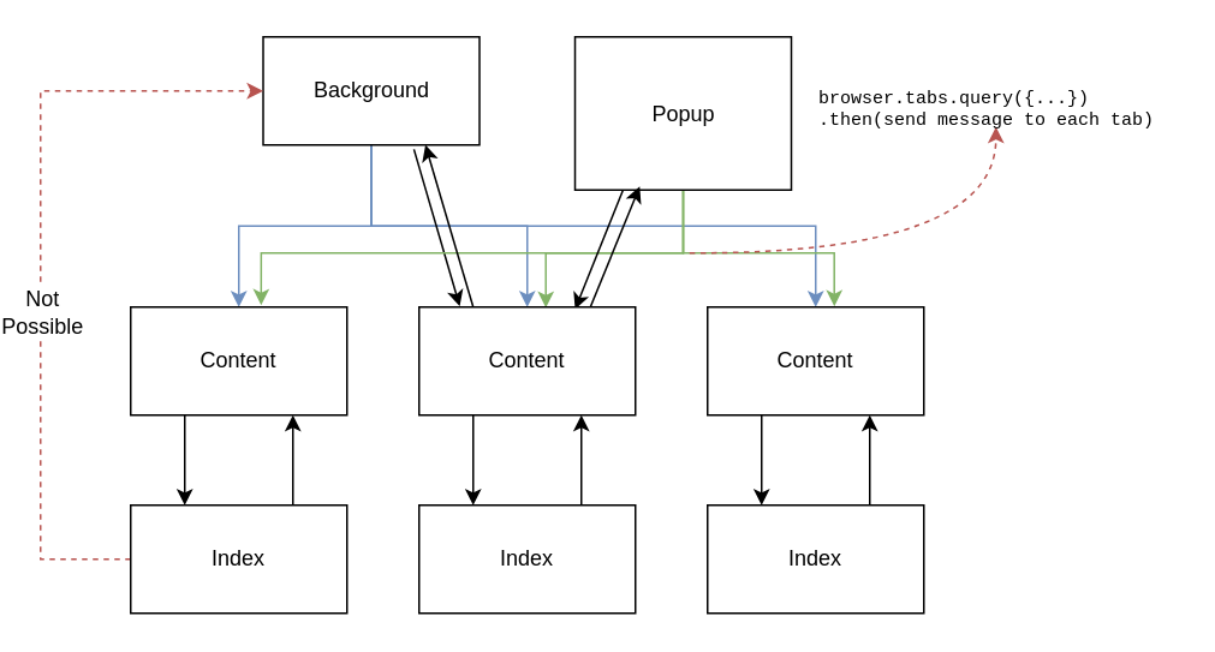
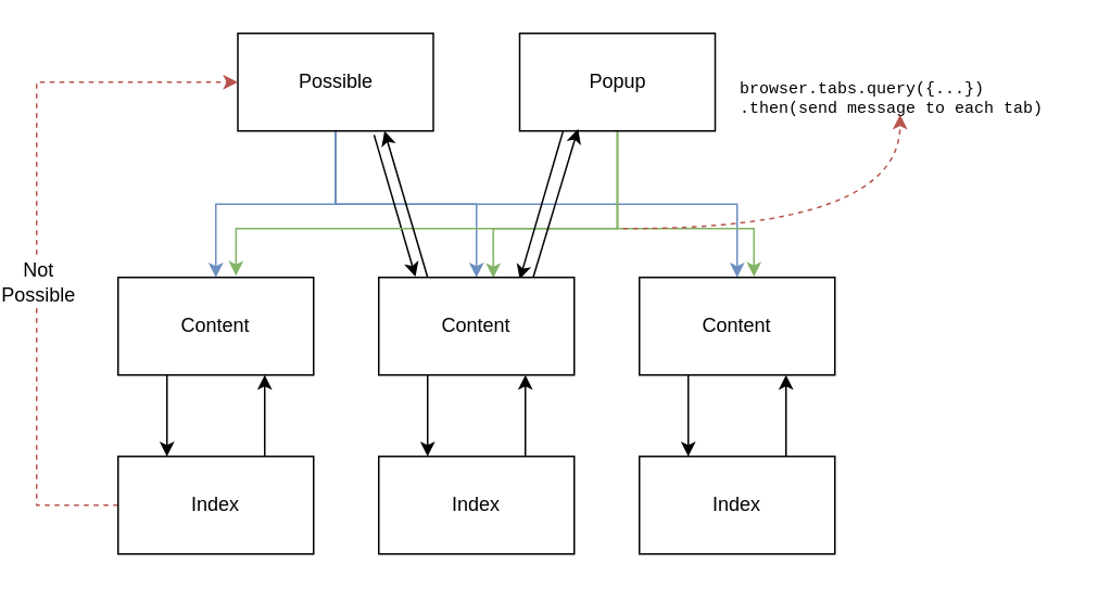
- <mxCell id="6" value="Background" style="rounded=0;whiteSpace=wrap;html=1;" vertex="1" parent="1"><mxGeometry x="143.5" y="20" width="120" height="60" as="geometry" /></mxCell>
+ <mxCell id="6" value="Possible" style="rounded=0;whiteSpace=wrap;html=1;" vertex="1" parent="1"><mxGeometry x="143.5" y="20" width="120" height="60" as="geometry" /></mxCell>
- <mxCell id="11" value="Popup" style="rounded=0;whiteSpace=wrap;html=1;" vertex="1" parent="1"><mxGeometry x="316.5" y="20" width="120" height="85" as="geometry" /></mxCell>
+ <mxCell id="11" value="Popup" style="rounded=0;whiteSpace=wrap;html=1;" vertex="1" parent="1"><mxGeometry x="316.5" y="20" width="120" height="60" as="geometry" /></mxCell>
